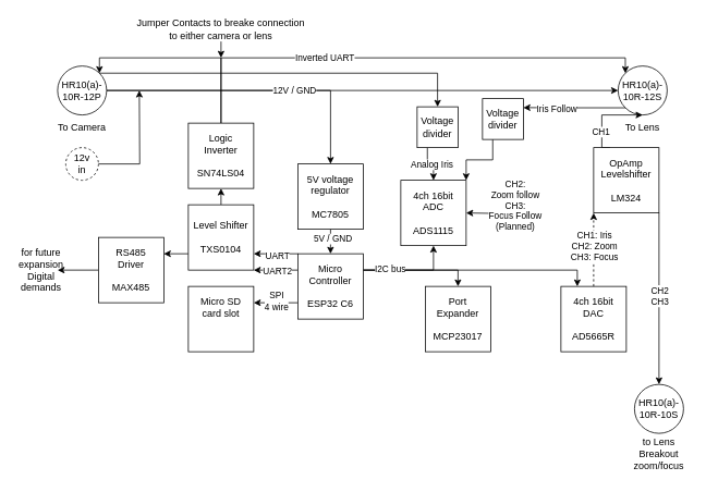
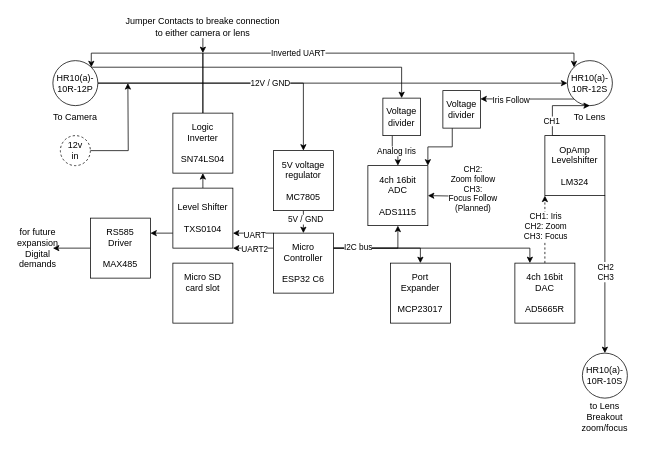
- <mxCell id="45" value="&lt;div&gt;RS485&lt;/div&gt;&lt;div&gt;Driver&lt;/div&gt;&lt;br&gt;MAX485" style="whiteSpace=wrap;html=1;aspect=fixed;" vertex="1" parent="1"><mxGeometry x="120" y="290" width="80" height="80" as="geometry" /></mxCell>
+ <mxCell id="45" value="&lt;div&gt;RS585&lt;/div&gt;&lt;div&gt;Driver&lt;/div&gt;&lt;br&gt;MAX485" style="whiteSpace=wrap;html=1;aspect=fixed;" vertex="1" parent="1"><mxGeometry x="120" y="290" width="80" height="80" as="geometry" /></mxCell>
- <mxCell id="6" style="edgeStyle=orthogonalEdgeStyle;rounded=0;orthogonalLoop=1;jettySize=auto;html=1;exitX=0;exitY=0.75;exitDx=0;exitDy=0;entryX=1;entryY=0.25;entryDx=0;entryDy=0;" edge="1" parent="1" source="12" target="18"><mxGeometry relative="1" as="geometry" /></mxCell>
- <mxCell id="7" value="SPI&lt;br&gt;4 wire" style="edgeLabel;html=1;align=center;verticalAlign=middle;resizable=0;points=[];" vertex="1" connectable="0" parent="6"><mxGeometry y="-3" relative="1" as="geometry"><mxPoint as="offset" /></mxGeometry></mxCell>
